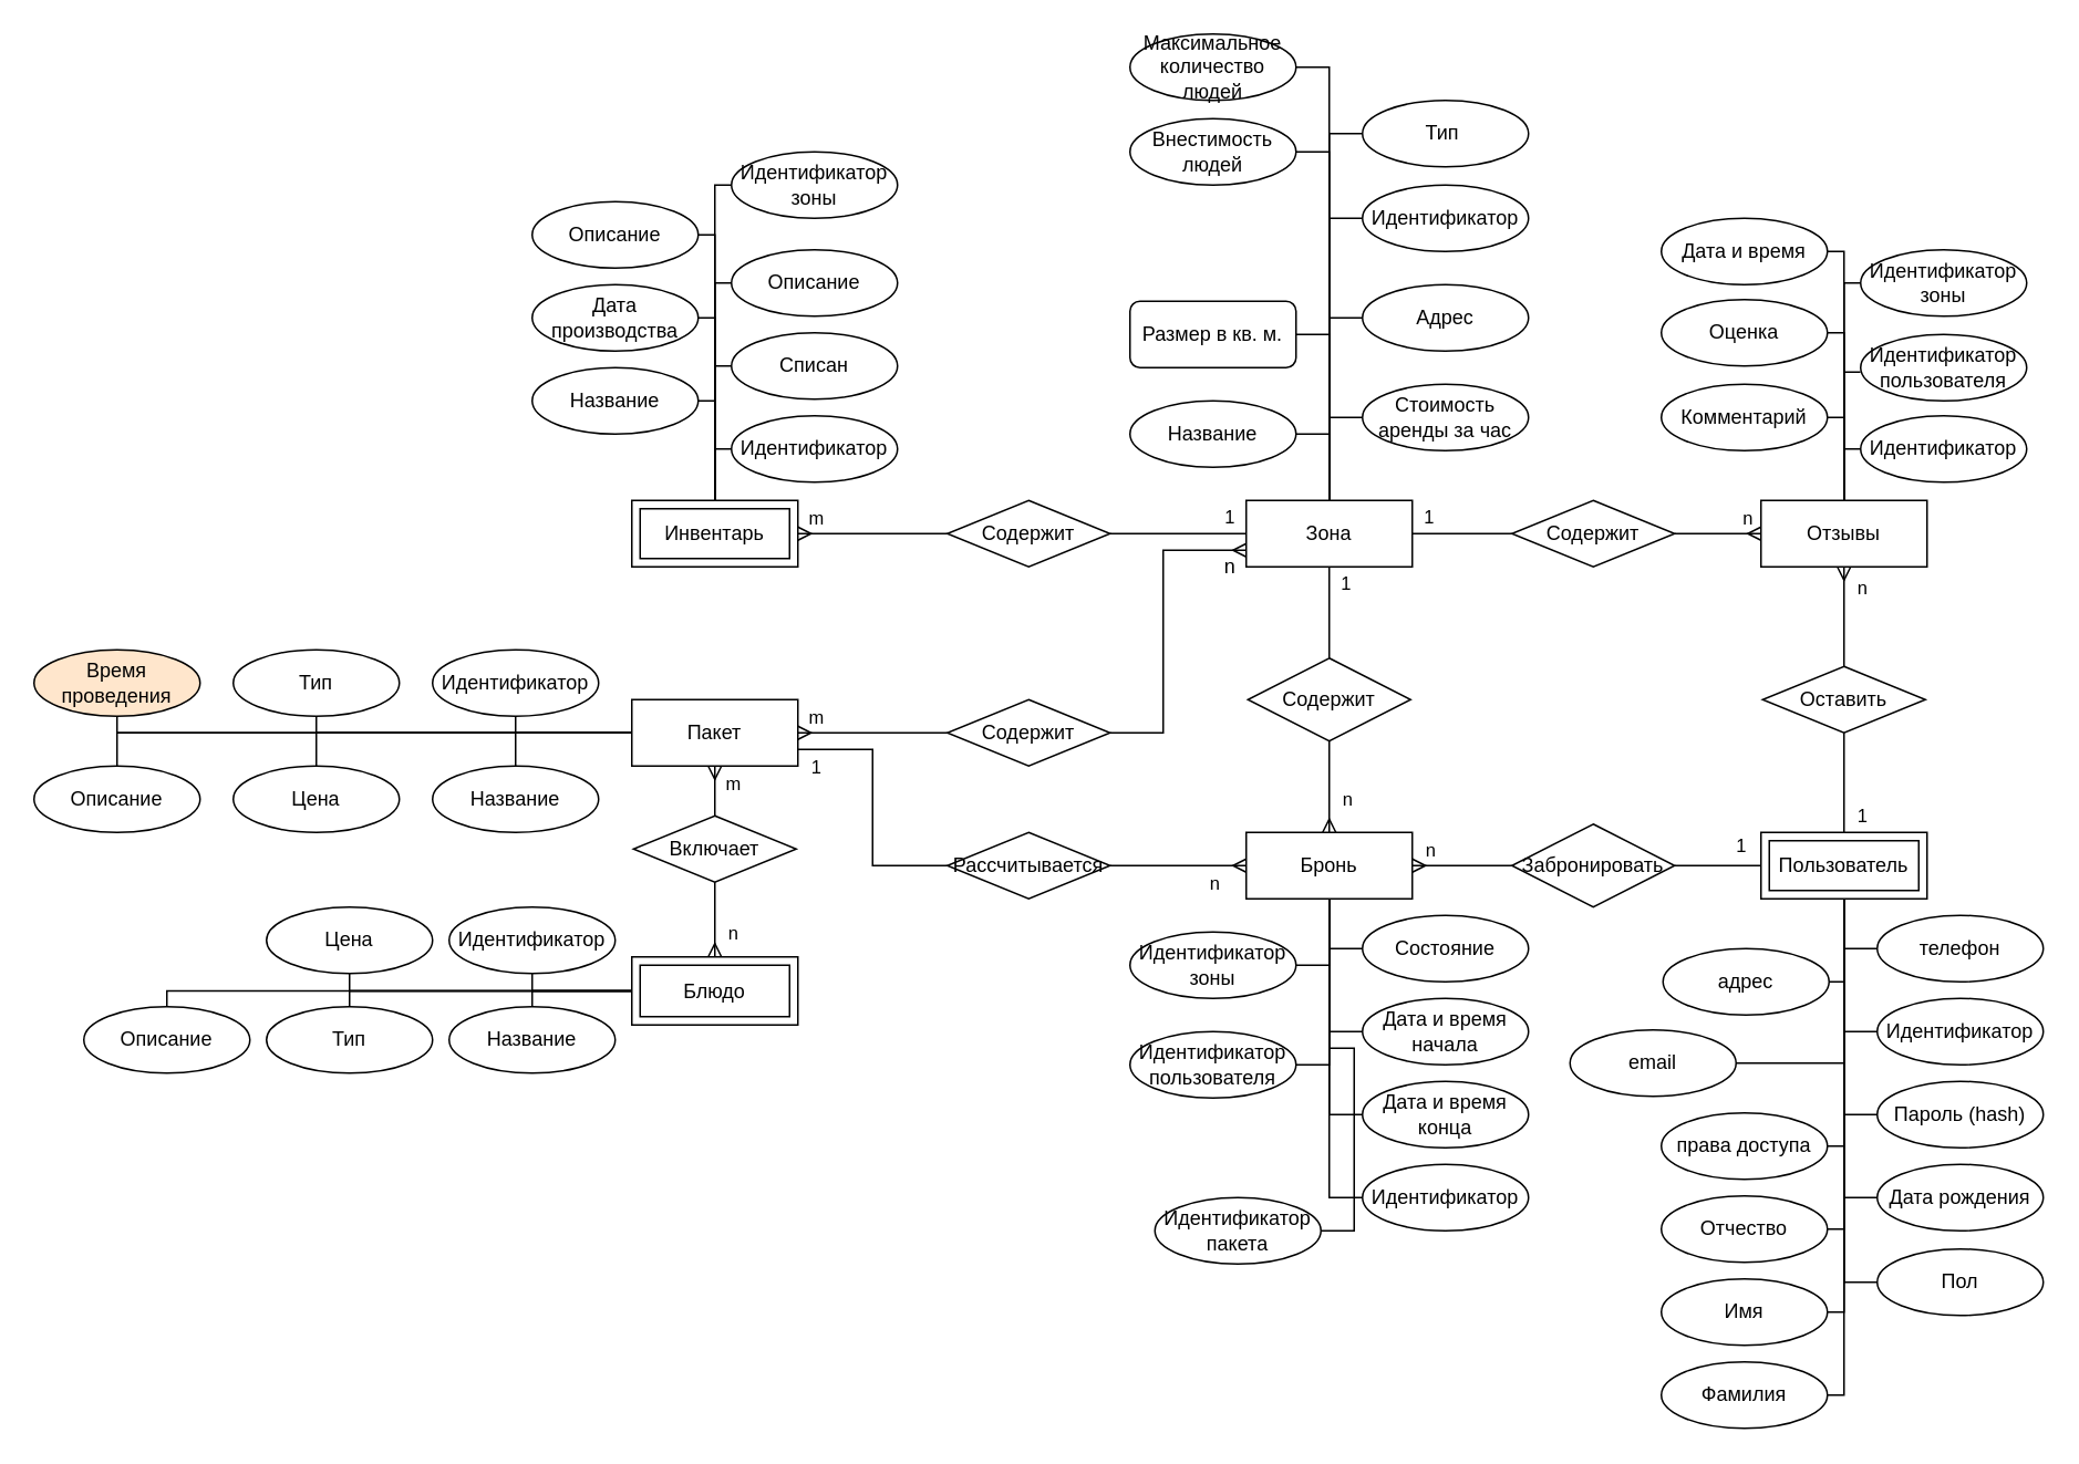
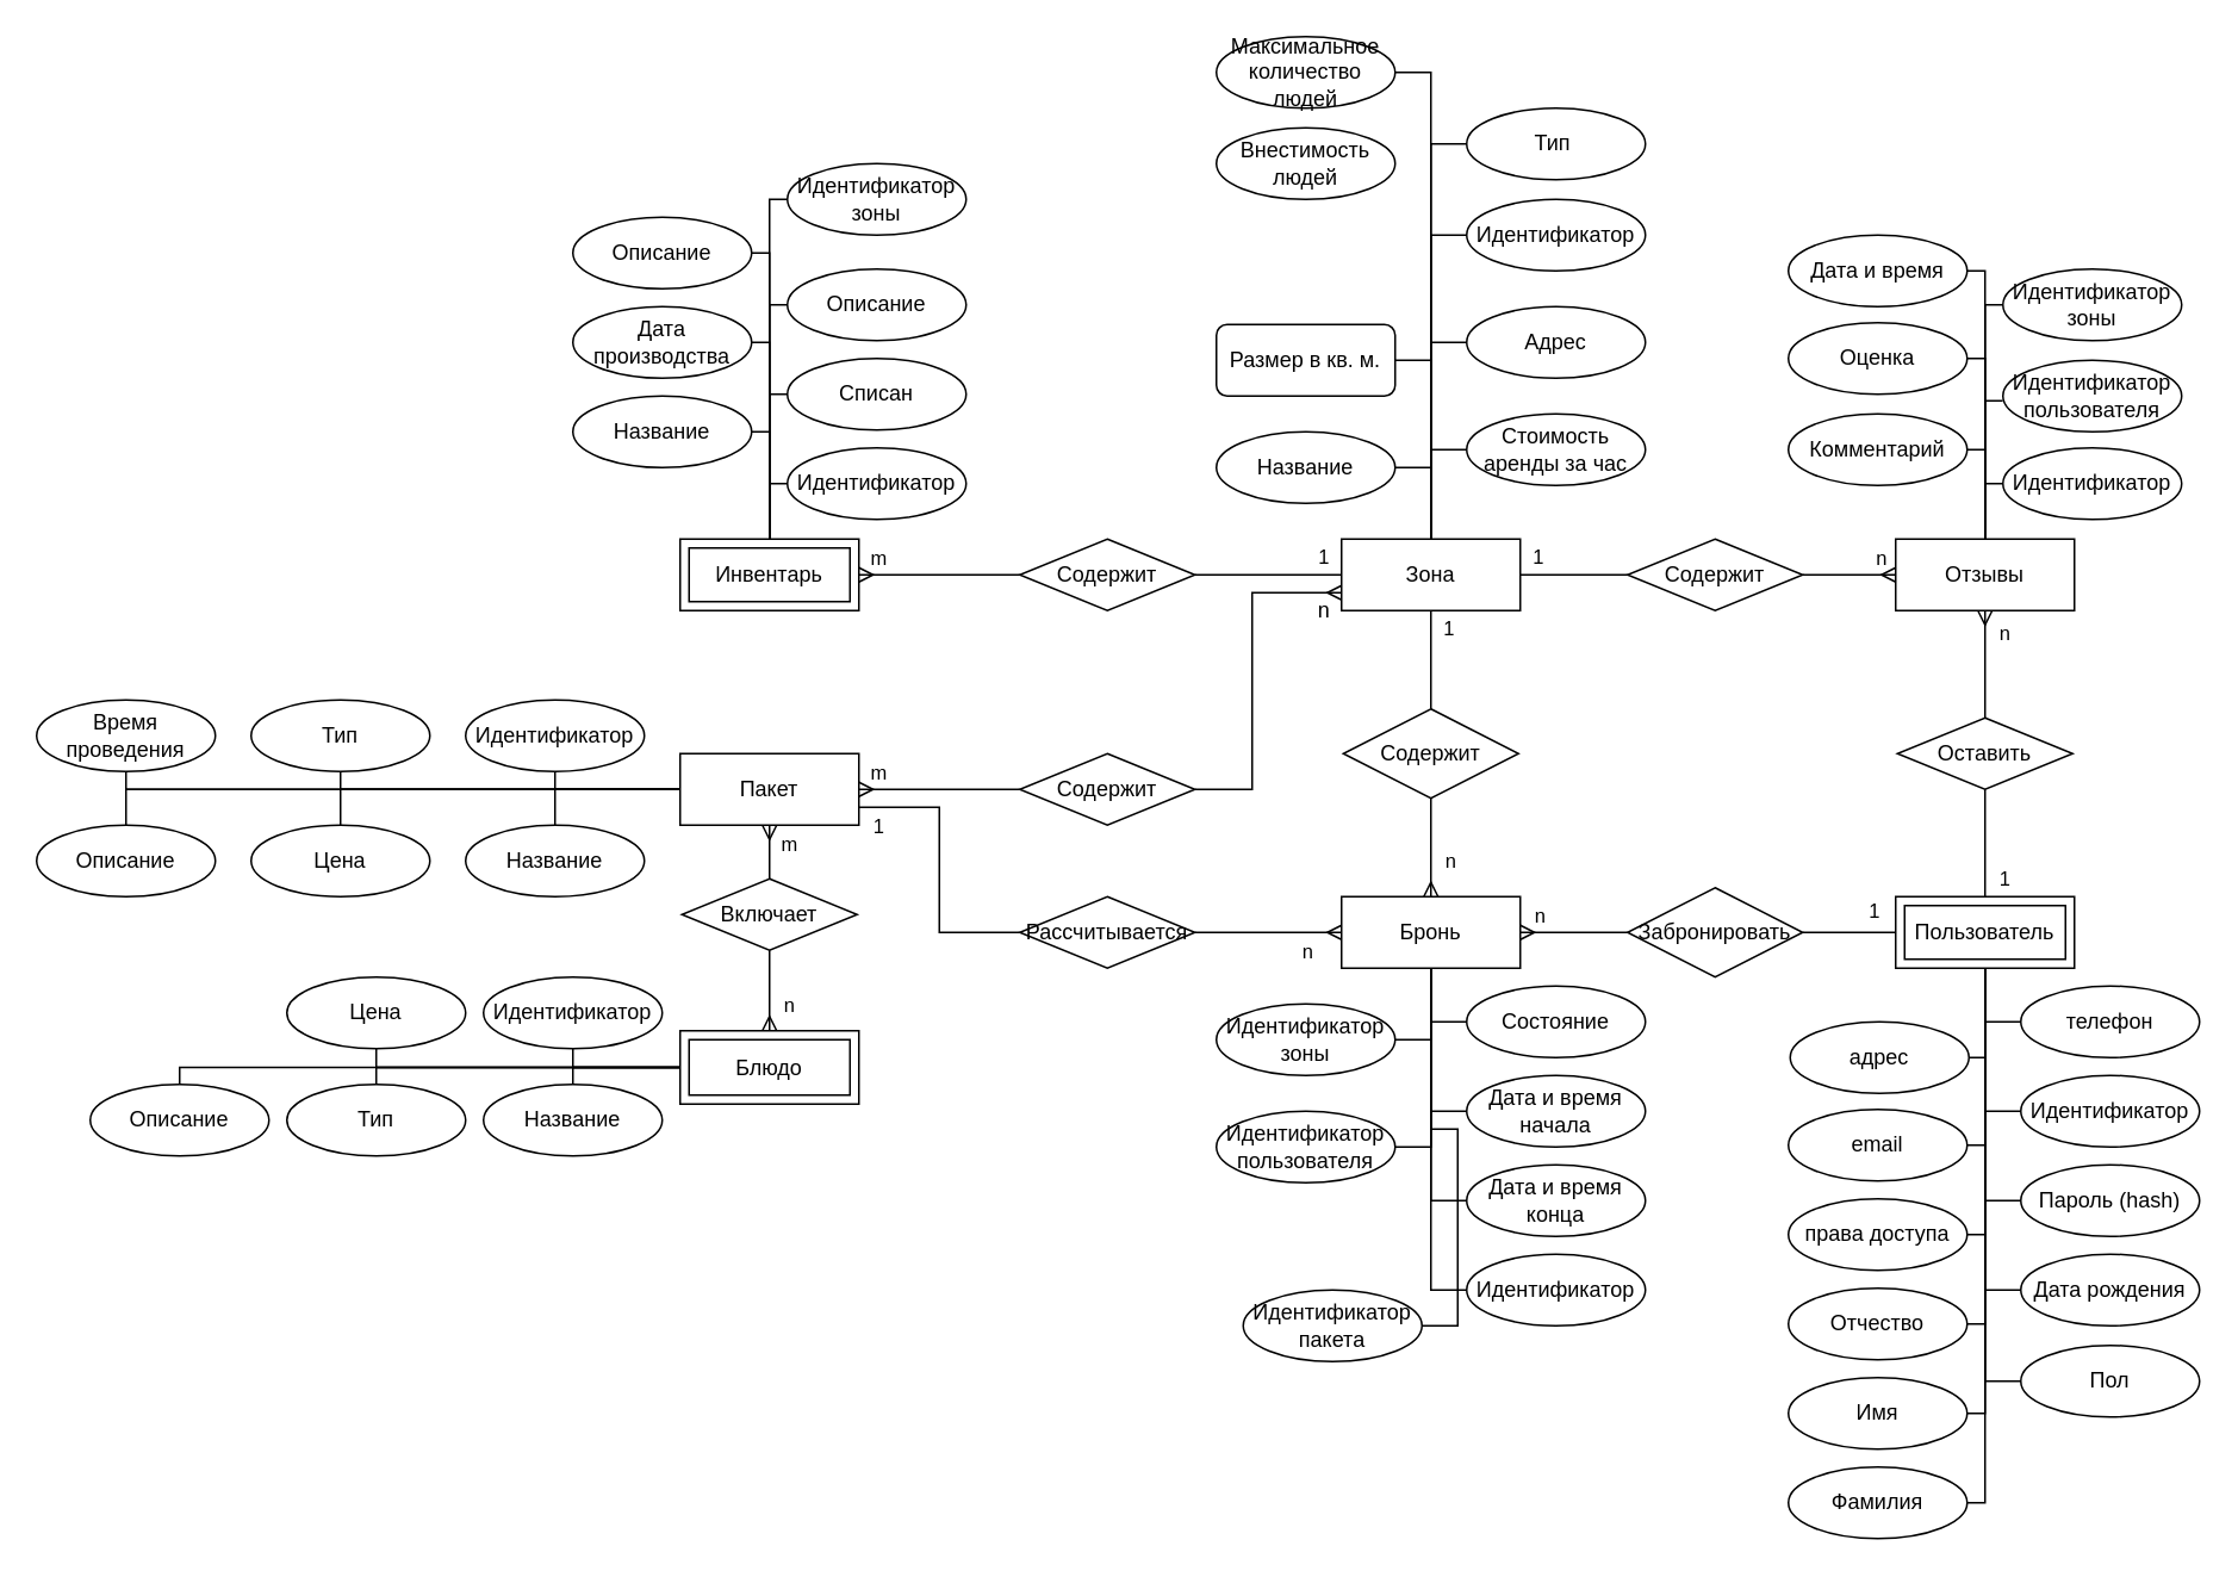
- <mxCell id="9" style="edgeStyle=orthogonalEdgeStyle;rounded=0;orthogonalLoop=1;jettySize=auto;html=1;entryX=1;entryY=0.5;entryDx=0;entryDy=0;endArrow=none;endFill=0;" parent="1" source="12" target="106" edge="1"><mxGeometry relative="1" as="geometry" /></mxCell>
- <mxCell id="134" value="Время проведения" style="ellipse;whiteSpace=wrap;html=1;align=center;fillColor=#ffe6cc;" parent="1" vertex="1"><mxGeometry x="20" y="391" width="100" height="40" as="geometry" /></mxCell>
+ <mxCell id="134" value="Время проведения" style="ellipse;whiteSpace=wrap;html=1;align=center;" parent="1" vertex="1"><mxGeometry x="20" y="391" width="100" height="40" as="geometry" /></mxCell>
- <mxCell id="44" value="email" style="ellipse;whiteSpace=wrap;html=1;align=center;" parent="1" vertex="1"><mxGeometry x="945" y="620" width="100" height="40" as="geometry" /></mxCell>
+ <mxCell id="44" value="email" style="ellipse;whiteSpace=wrap;html=1;align=center;" parent="1" vertex="1"><mxGeometry x="1000" y="620" width="100" height="40" as="geometry" /></mxCell>
